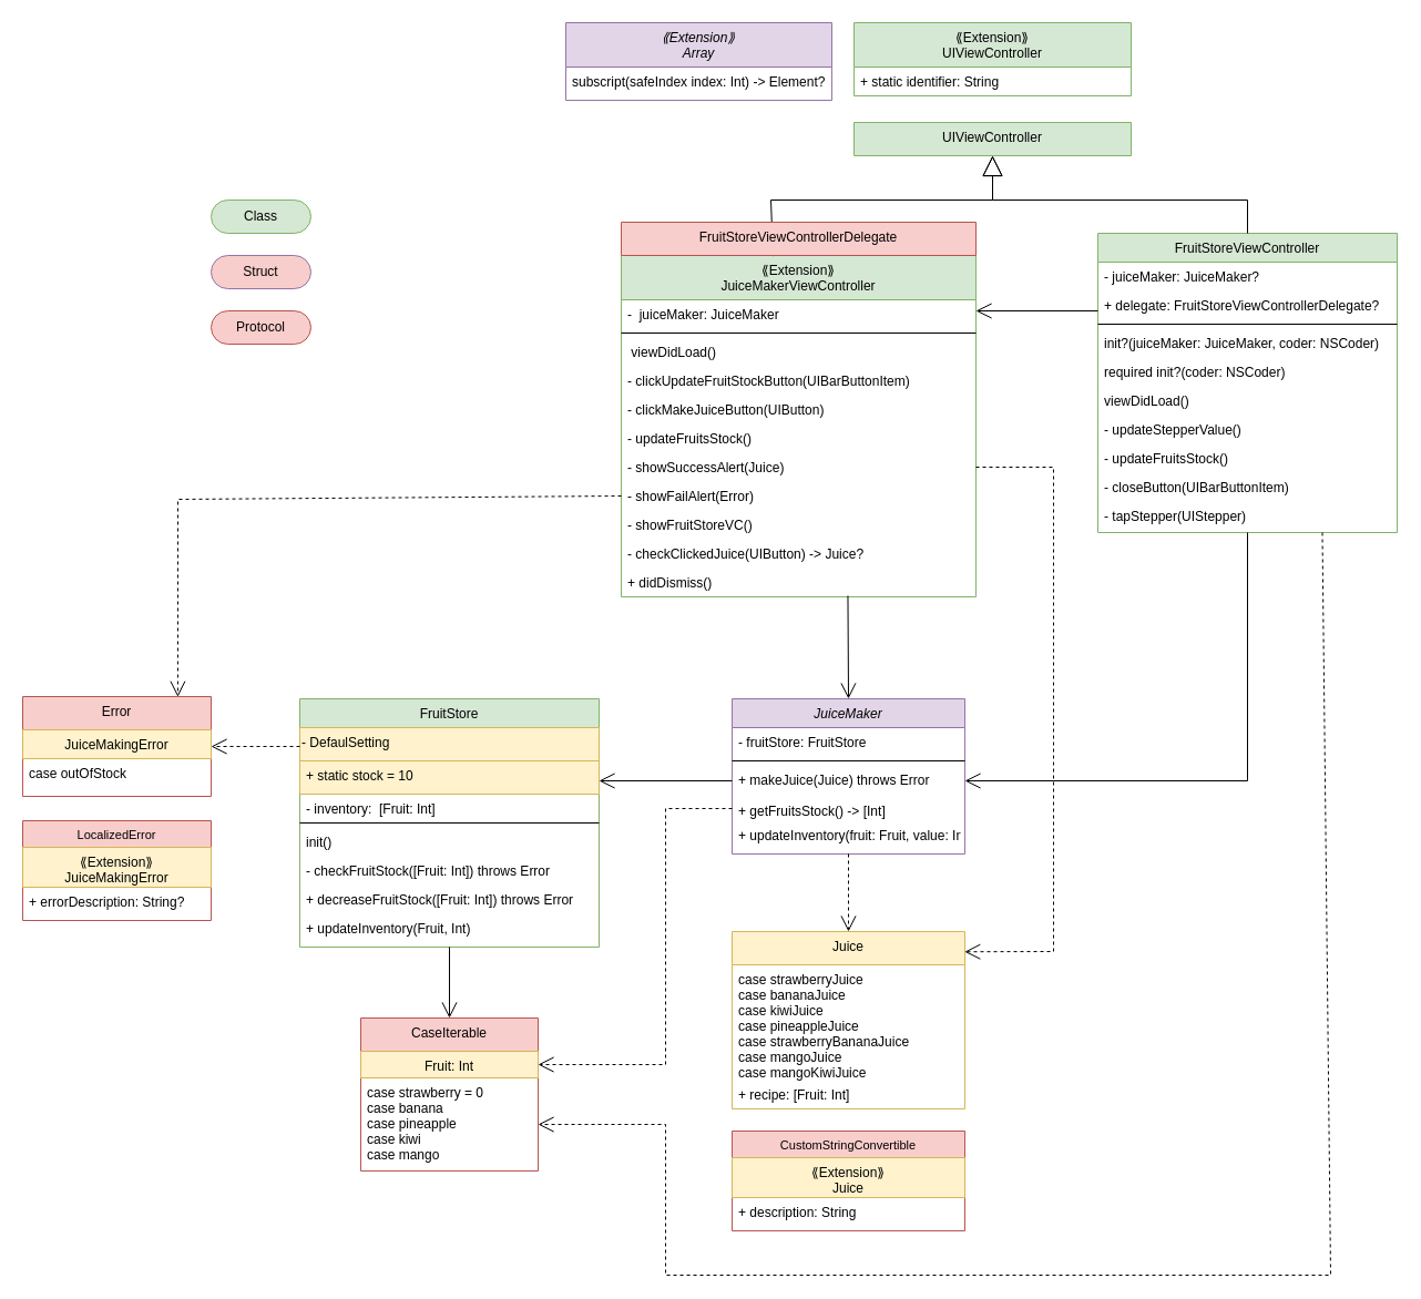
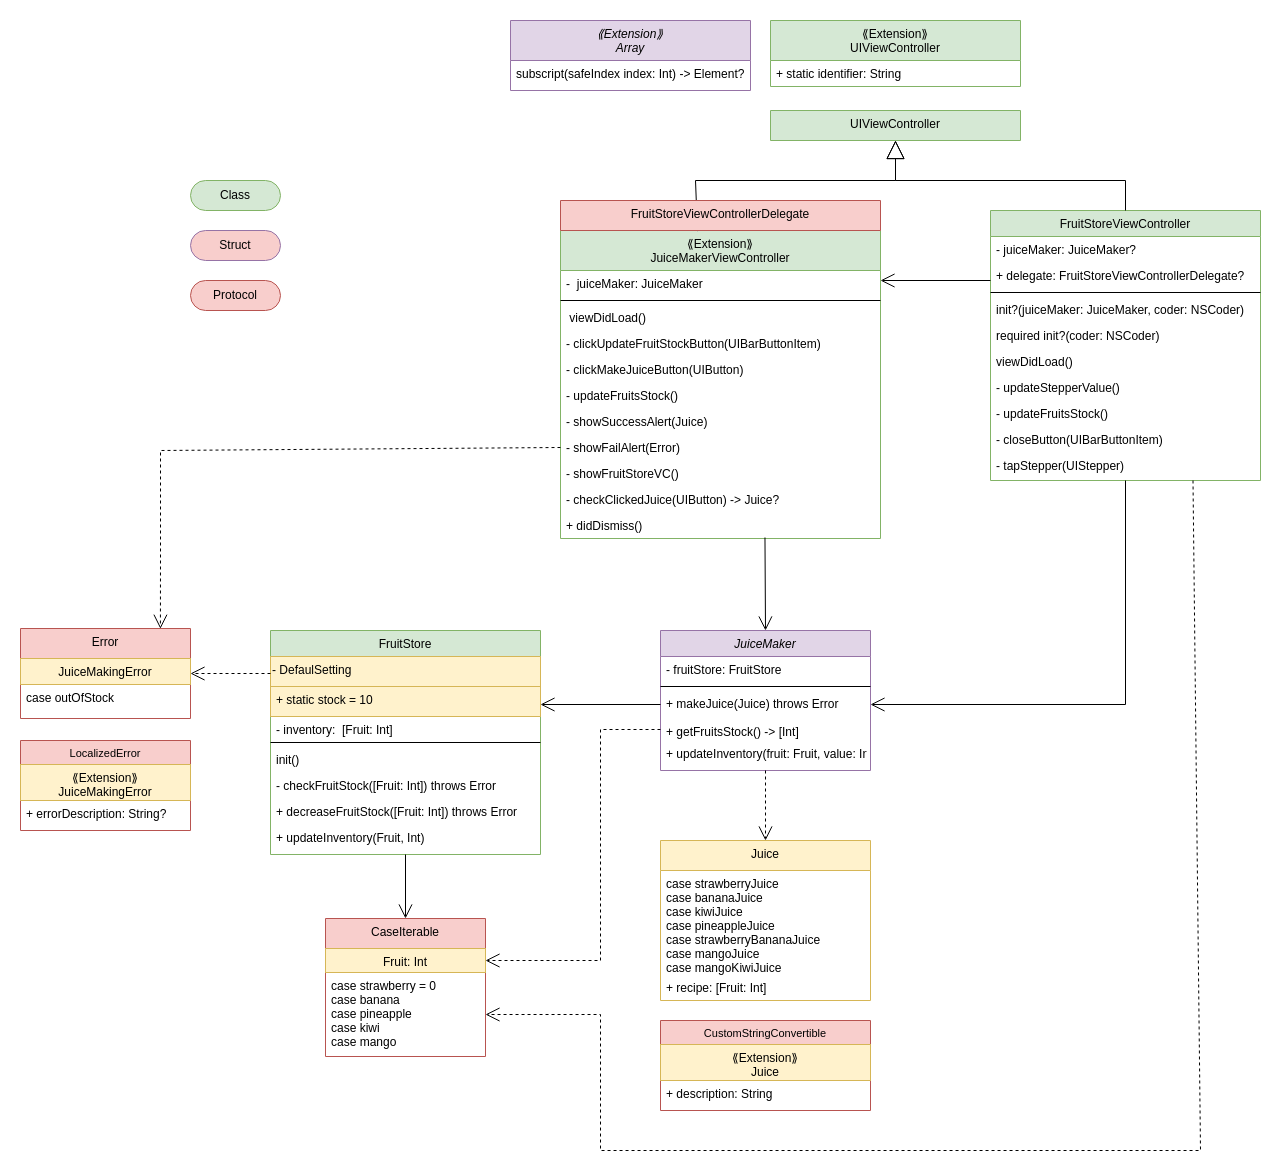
- <mxCell id="75" value="" style="endArrow=open;endSize=12;dashed=1;html=1;rounded=0;entryX=0.999;entryY=0.114;entryDx=0;entryDy=0;exitX=1;exitY=0.5;exitDx=0;exitDy=0;entryPerimeter=0;" parent="1" source="44" target="11" edge="1"><mxGeometry width="160" relative="1" as="geometry"><mxPoint x="1085" y="760" as="sourcePoint" /><mxPoint x="910" y="991" as="targetPoint" /><Array as="points"><mxPoint x="950" y="421" /><mxPoint x="950" y="858" /></Array></mxGeometry></mxCell>
